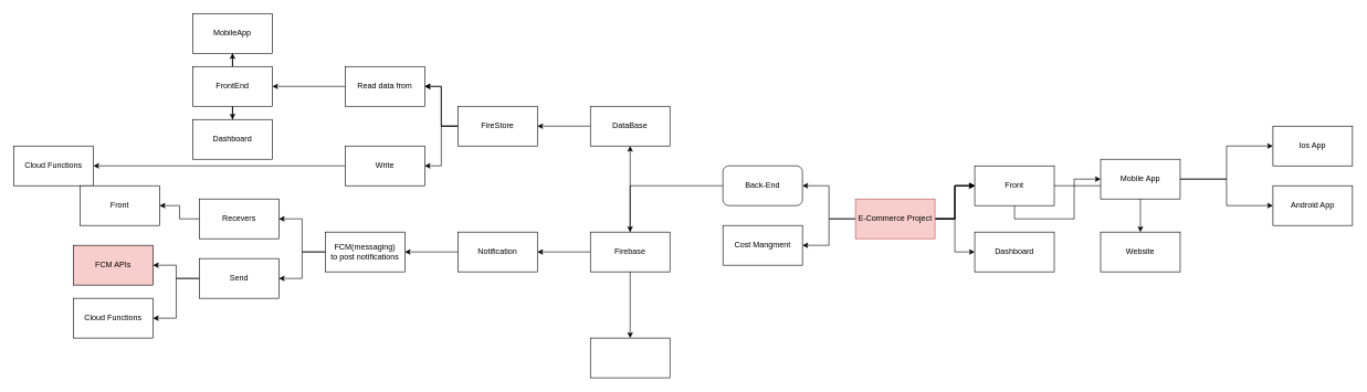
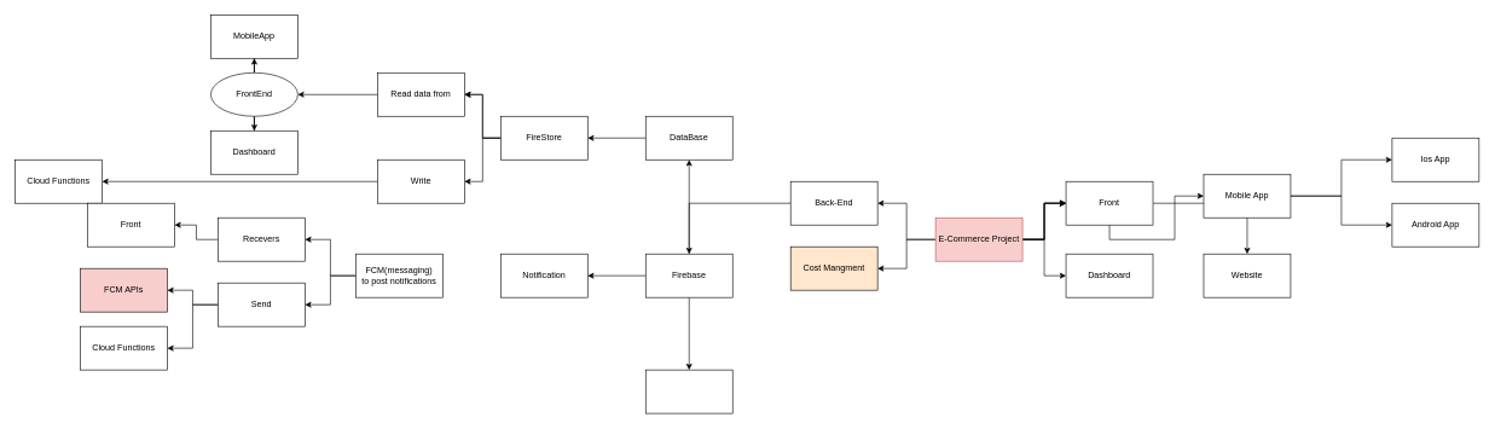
- <mxCell id="31" value="FrontEnd" style="whiteSpace=wrap;html=1;rounded=0;" vertex="1" parent="1"><mxGeometry x="290" y="100" width="120" height="60" as="geometry" /></mxCell>
+ <mxCell id="31" value="FrontEnd" style="ellipse;whiteSpace=wrap;html=1;" vertex="1" parent="1"><mxGeometry x="290" y="100" width="120" height="60" as="geometry" /></mxCell>
- <mxCell id="15" value="Back-End" style="whiteSpace=wrap;html=1;rounded=1;" vertex="1" parent="1"><mxGeometry x="1090" y="250" width="120" height="60" as="geometry" /></mxCell>
+ <mxCell id="15" value="Back-End" style="whiteSpace=wrap;html=1;rounded=0;" vertex="1" parent="1"><mxGeometry x="1090" y="250" width="120" height="60" as="geometry" /></mxCell>
- <mxCell id="54" value="Cost Mangment" style="whiteSpace=wrap;html=1;rounded=0;" vertex="1" parent="1"><mxGeometry x="1090" y="340" width="120" height="60" as="geometry" /></mxCell>
+ <mxCell id="54" value="Cost Mangment" style="whiteSpace=wrap;html=1;rounded=0;fillColor=#ffe6cc;" vertex="1" parent="1"><mxGeometry x="1090" y="340" width="120" height="60" as="geometry" /></mxCell>
- <mxCell id="37" value="" style="edgeStyle=orthogonalEdgeStyle;rounded=0;orthogonalLoop=1;jettySize=auto;html=1;" edge="1" parent="1" source="38" target="41"><mxGeometry relative="1" as="geometry" /></mxCell>
